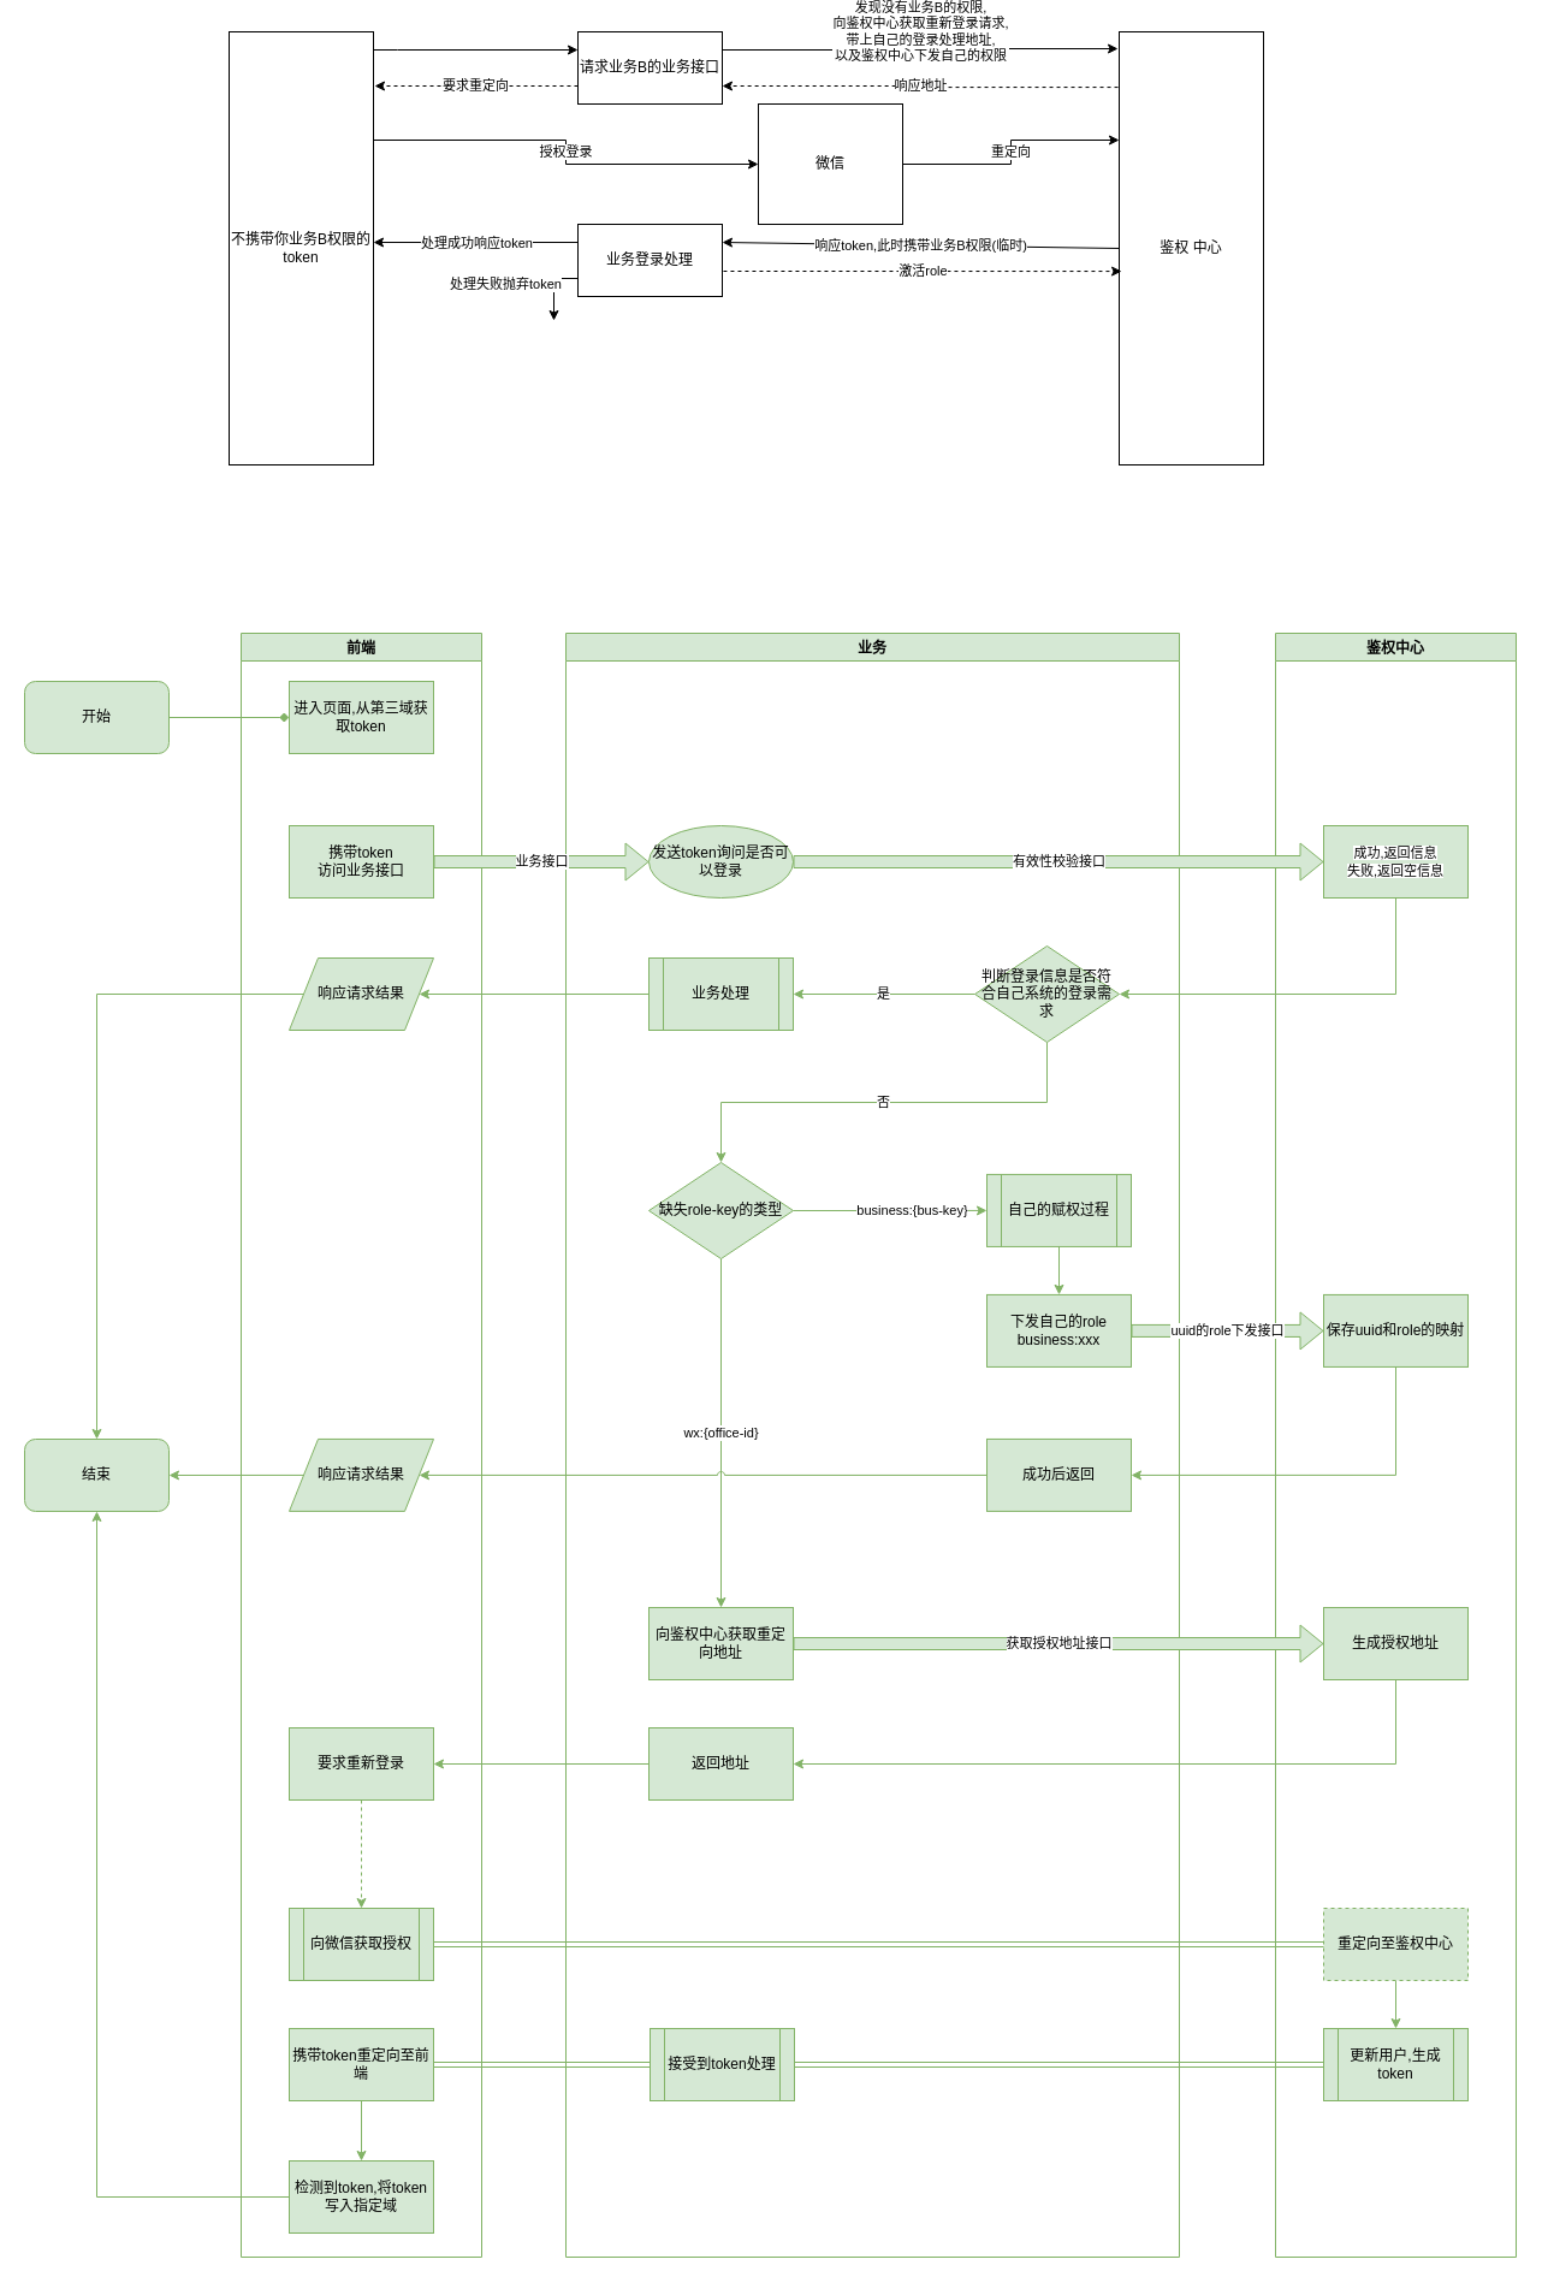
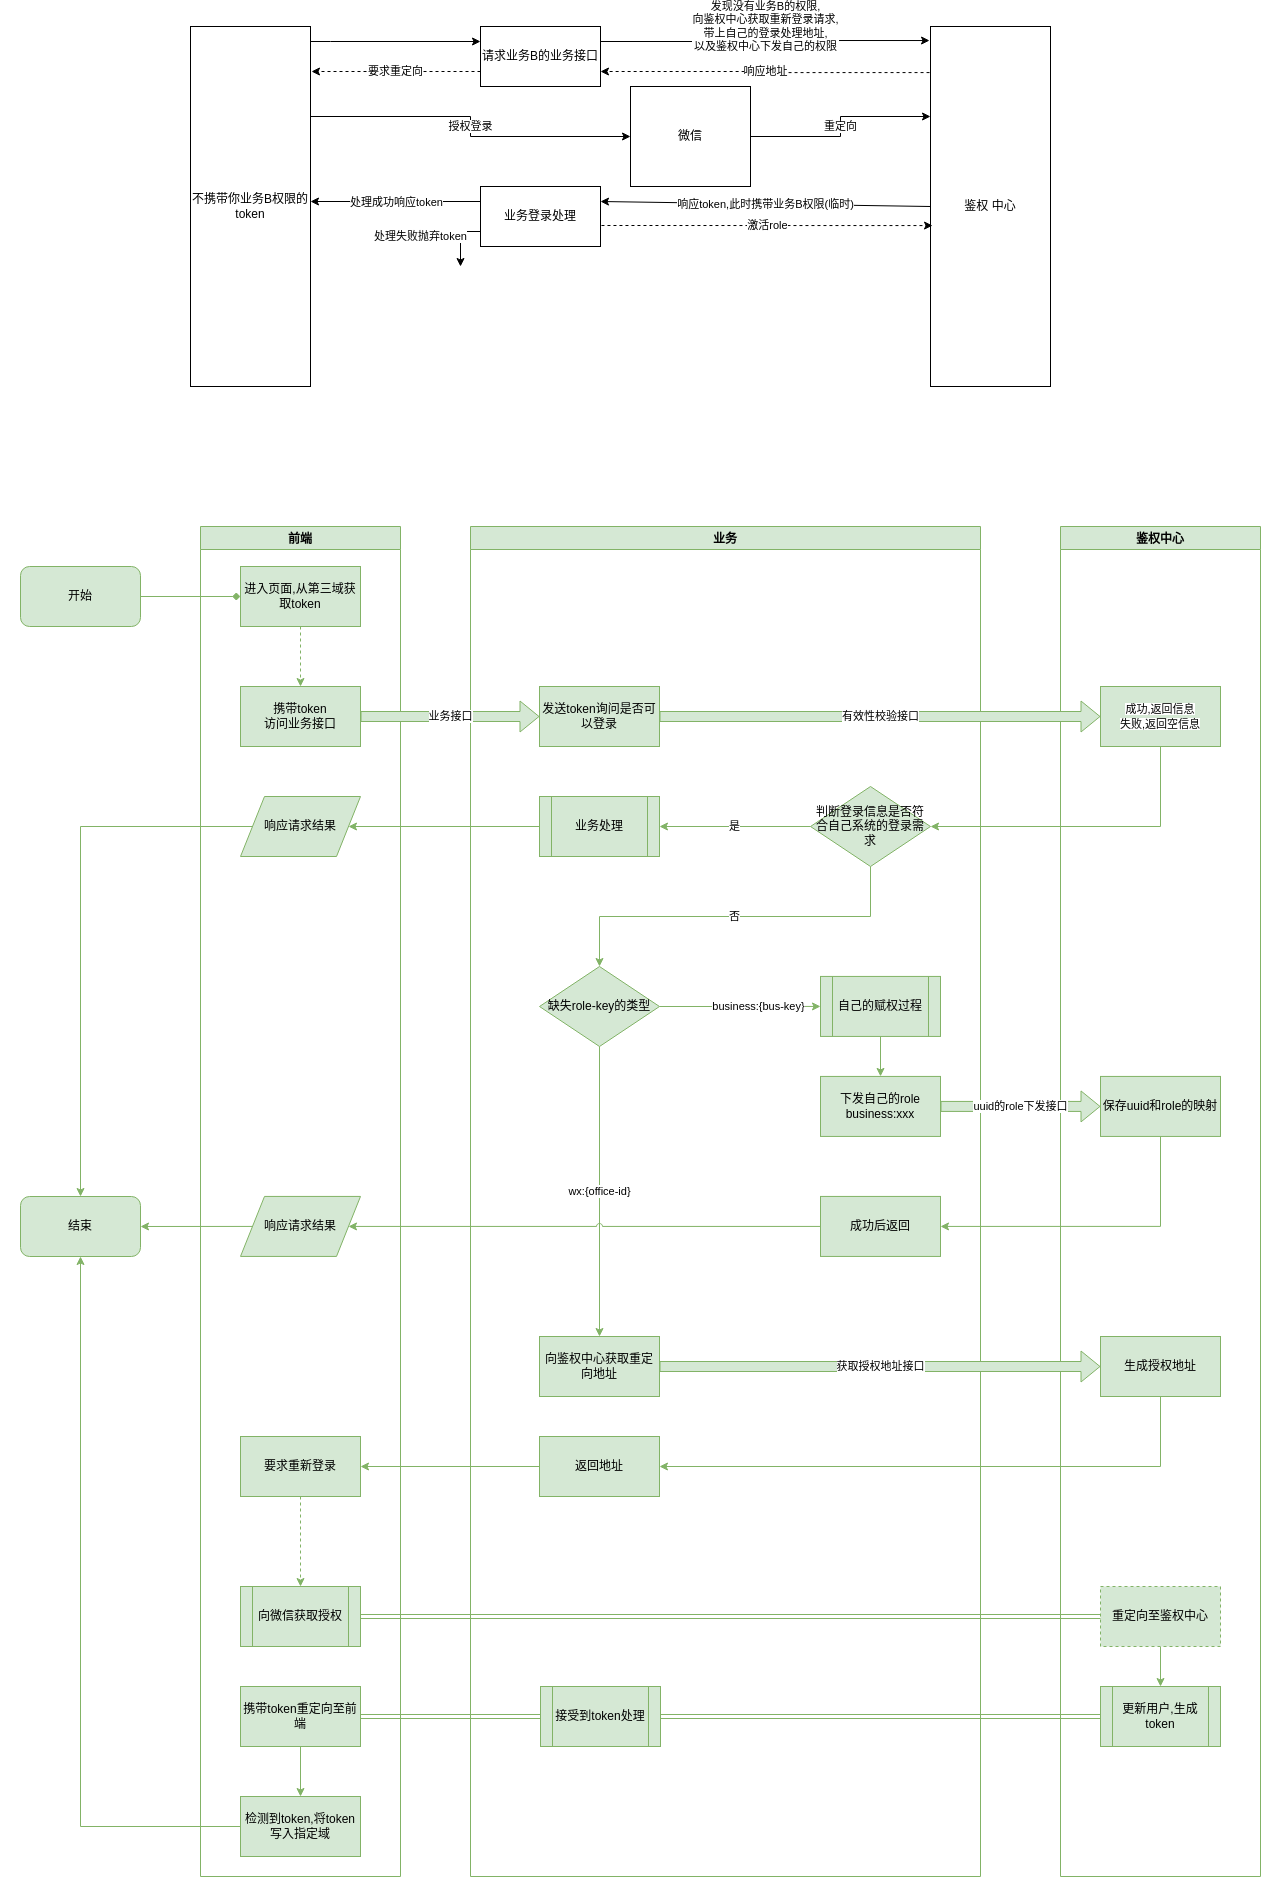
+ <mxCell id="25" style="edgeStyle=orthogonalEdgeStyle;rounded=0;jumpStyle=arc;orthogonalLoop=1;jettySize=auto;html=1;exitX=0.5;exitY=1;exitDx=0;exitDy=0;dashed=1;fillColor=#d5e8d4;strokeColor=#82b366;" edge="1" parent="20" source="26" target="22"><mxGeometry relative="1" as="geometry" /></mxCell>
- <mxCell id="32" value="发送token询问是否可以登录" style="ellipse;whiteSpace=wrap;html=1;fillColor=#d5e8d4;strokeColor=#82b366;" vertex="1" parent="27"><mxGeometry x="69" y="160" width="120" height="60" as="geometry" /></mxCell>
+ <mxCell id="32" value="发送token询问是否可以登录" style="rounded=0;whiteSpace=wrap;html=1;fillColor=#d5e8d4;strokeColor=#82b366;" vertex="1" parent="27"><mxGeometry x="69" y="160" width="120" height="60" as="geometry" /></mxCell>
